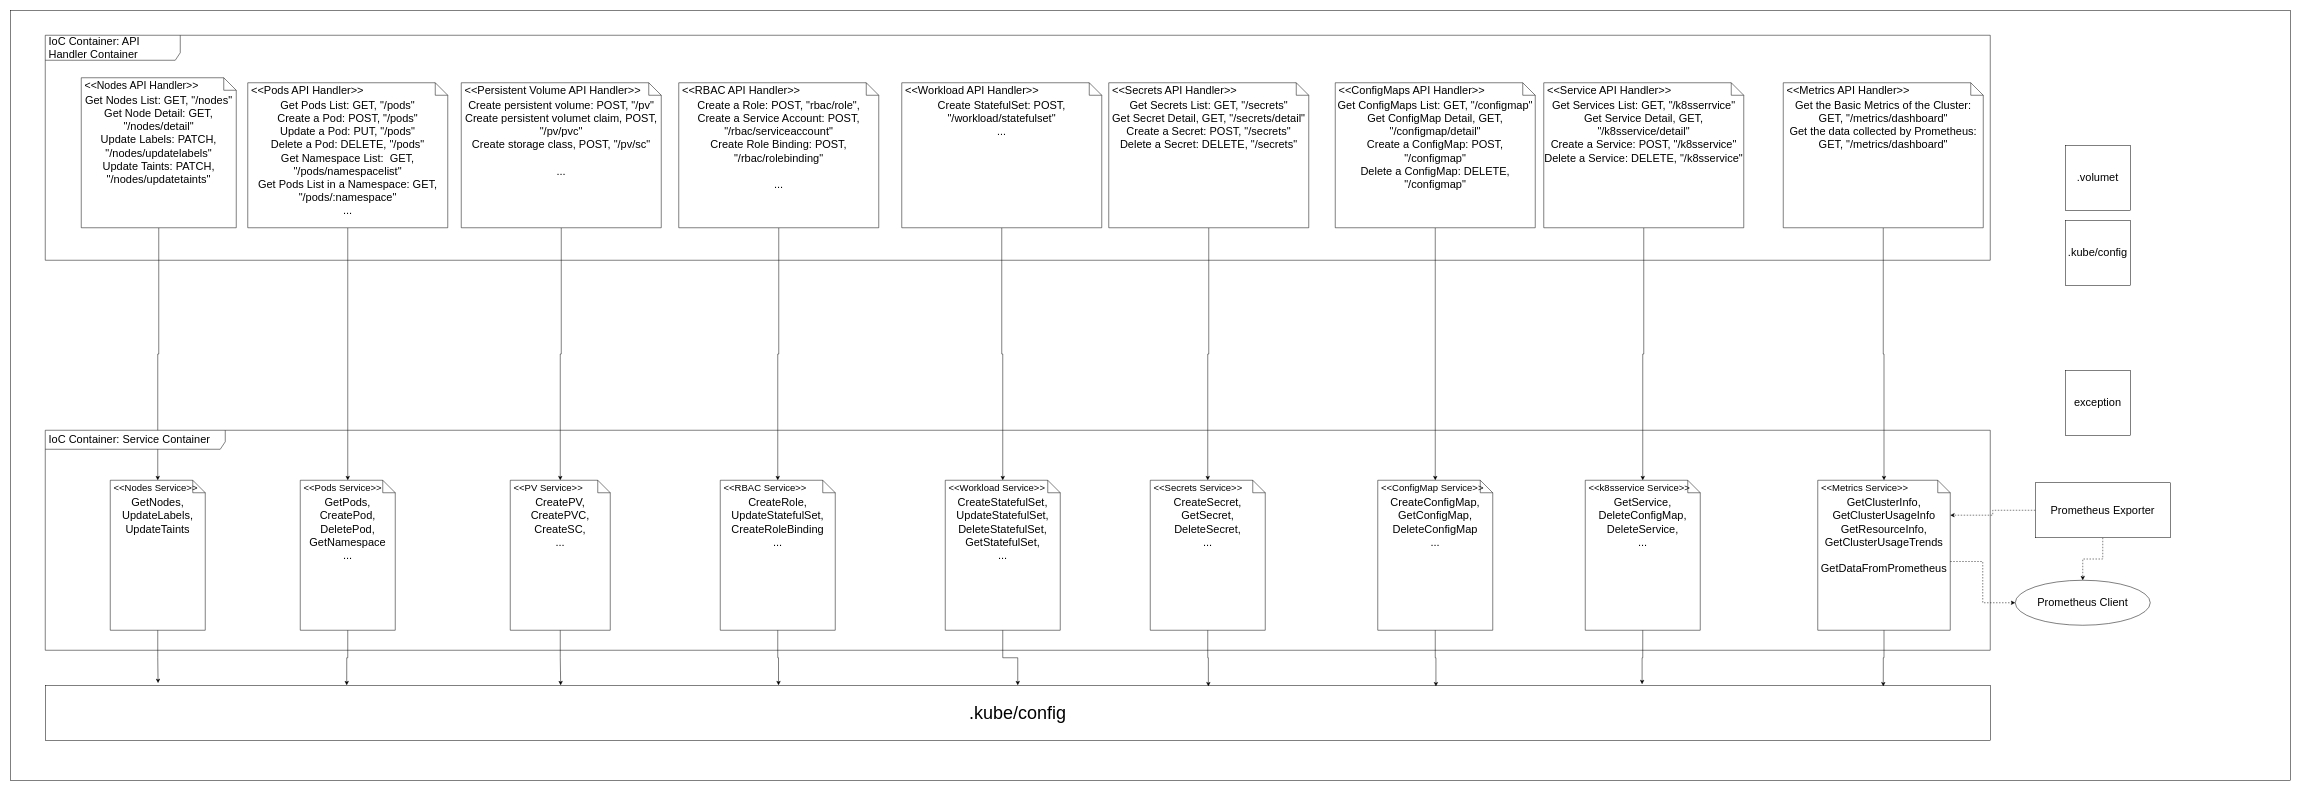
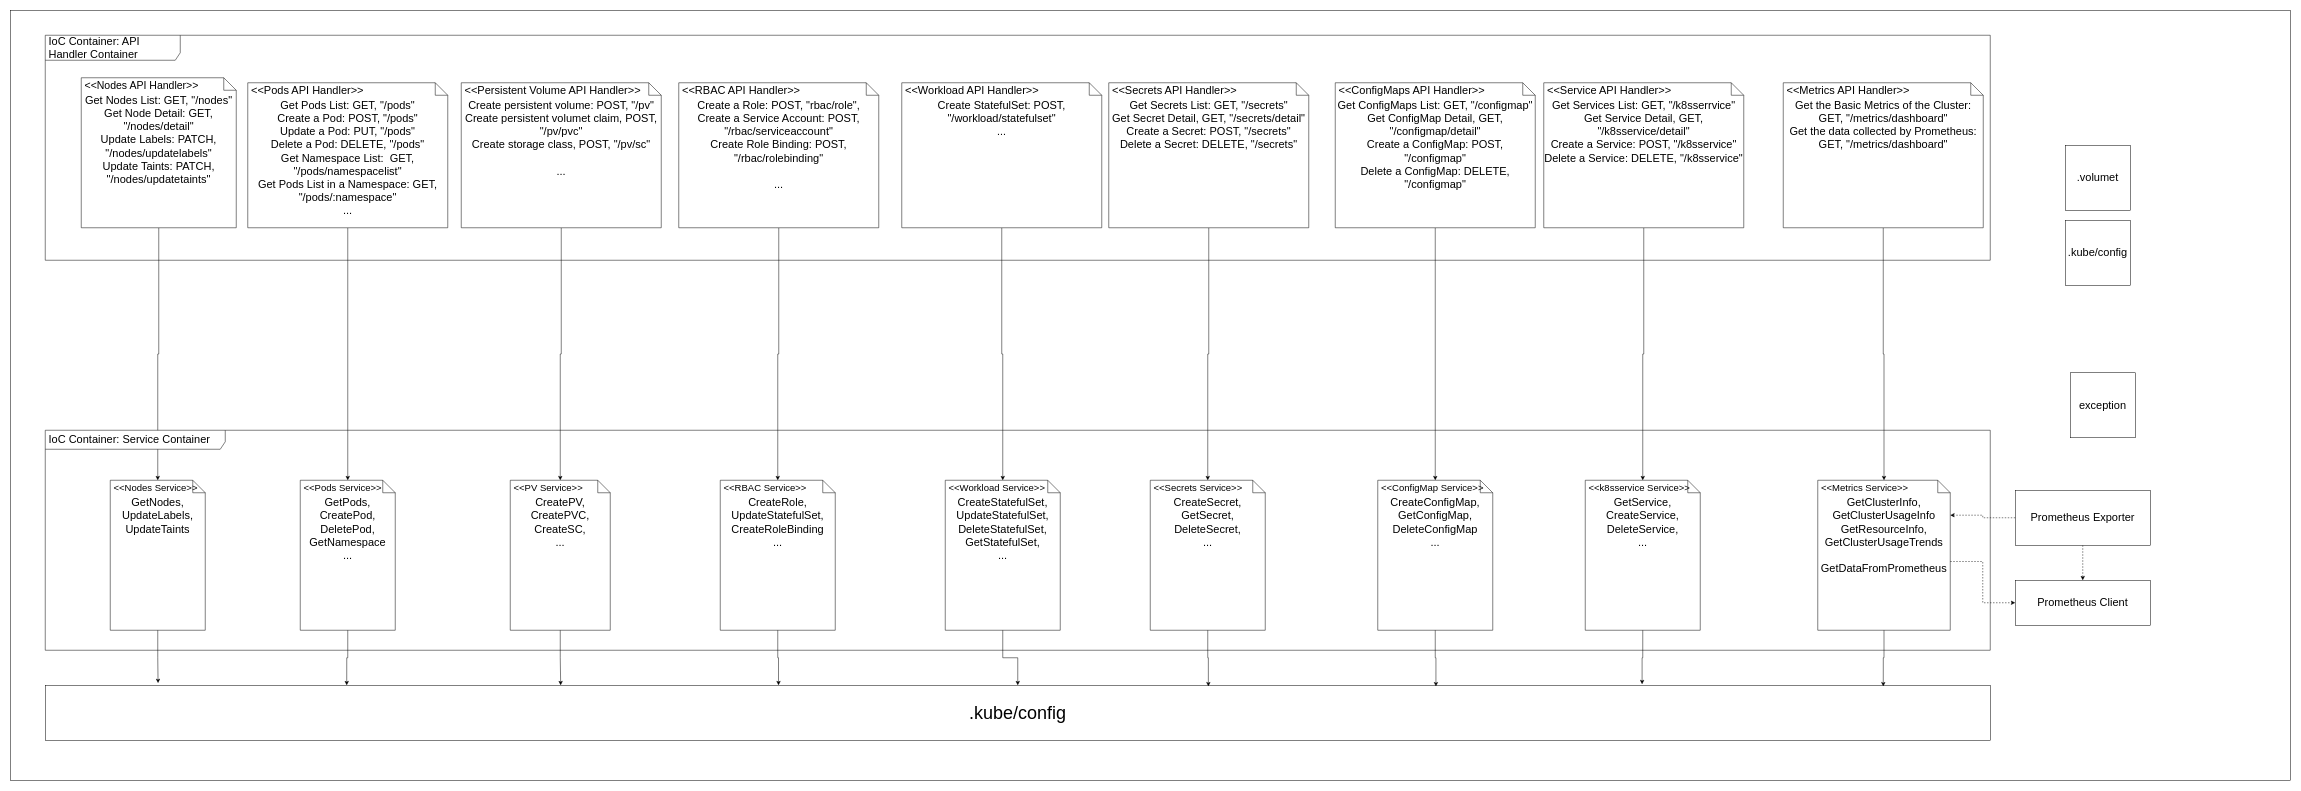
- <mxCell id="58" value="&lt;span style=&quot;font-size: 22px;&quot;&gt;exception&lt;/span&gt;" style="whiteSpace=wrap;html=1;aspect=fixed;" vertex="1" parent="1"><mxGeometry x="4130" y="740" width="130" height="130" as="geometry" /></mxCell>
+ <mxCell id="58" value="&lt;span style=&quot;font-size: 22px;&quot;&gt;exception&lt;/span&gt;" style="whiteSpace=wrap;html=1;aspect=fixed;" vertex="1" parent="1"><mxGeometry x="4140" y="745" width="130" height="130" as="geometry" /></mxCell>
- <mxCell id="52" value="&lt;span style=&quot;font-size: 22px;&quot;&gt;Prometheus Exporter&lt;/span&gt;" style="rounded=0;whiteSpace=wrap;html=1;" vertex="1" parent="1"><mxGeometry x="4070" y="965" width="270" height="110" as="geometry" /></mxCell>
+ <mxCell id="52" value="&lt;span style=&quot;font-size: 22px;&quot;&gt;Prometheus Exporter&lt;/span&gt;" style="rounded=0;whiteSpace=wrap;html=1;" vertex="1" parent="1"><mxGeometry x="4030" y="980" width="270" height="110" as="geometry" /></mxCell>
- <mxCell id="47" value="GetService,&lt;br&gt;DeleteConfigMap,&lt;br&gt;DeleteService,&lt;br&gt;..." style="shape=note2;boundedLbl=1;whiteSpace=wrap;html=1;size=25;verticalAlign=top;align=center;fontSize=22;" vertex="1" parent="31"><mxGeometry x="3080" y="100" width="230" height="300" as="geometry" /></mxCell>
+ <mxCell id="47" value="GetService,&lt;br&gt;CreateService,&lt;br&gt;DeleteService,&lt;br&gt;..." style="shape=note2;boundedLbl=1;whiteSpace=wrap;html=1;size=25;verticalAlign=top;align=center;fontSize=22;" vertex="1" parent="31"><mxGeometry x="3080" y="100" width="230" height="300" as="geometry" /></mxCell>
- <mxCell id="53" value="&lt;font style=&quot;font-size: 22px;&quot;&gt;Prometheus Client&lt;/font&gt;" style="ellipse;whiteSpace=wrap;html=1;" vertex="1" parent="1"><mxGeometry x="4030" y="1160" width="270" height="90" as="geometry" /></mxCell>
+ <mxCell id="53" value="&lt;font style=&quot;font-size: 22px;&quot;&gt;Prometheus Client&lt;/font&gt;" style="rounded=0;whiteSpace=wrap;html=1;" vertex="1" parent="1"><mxGeometry x="4030" y="1160" width="270" height="90" as="geometry" /></mxCell>
